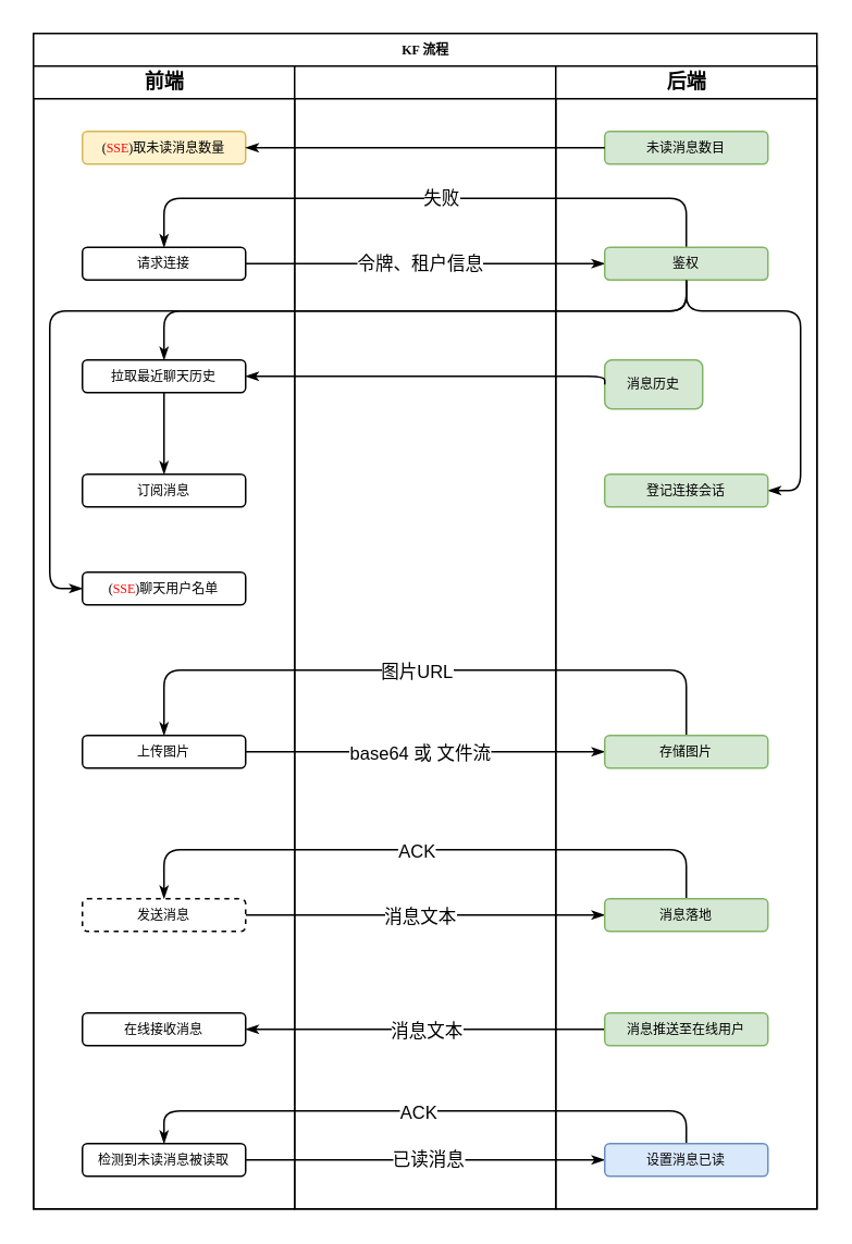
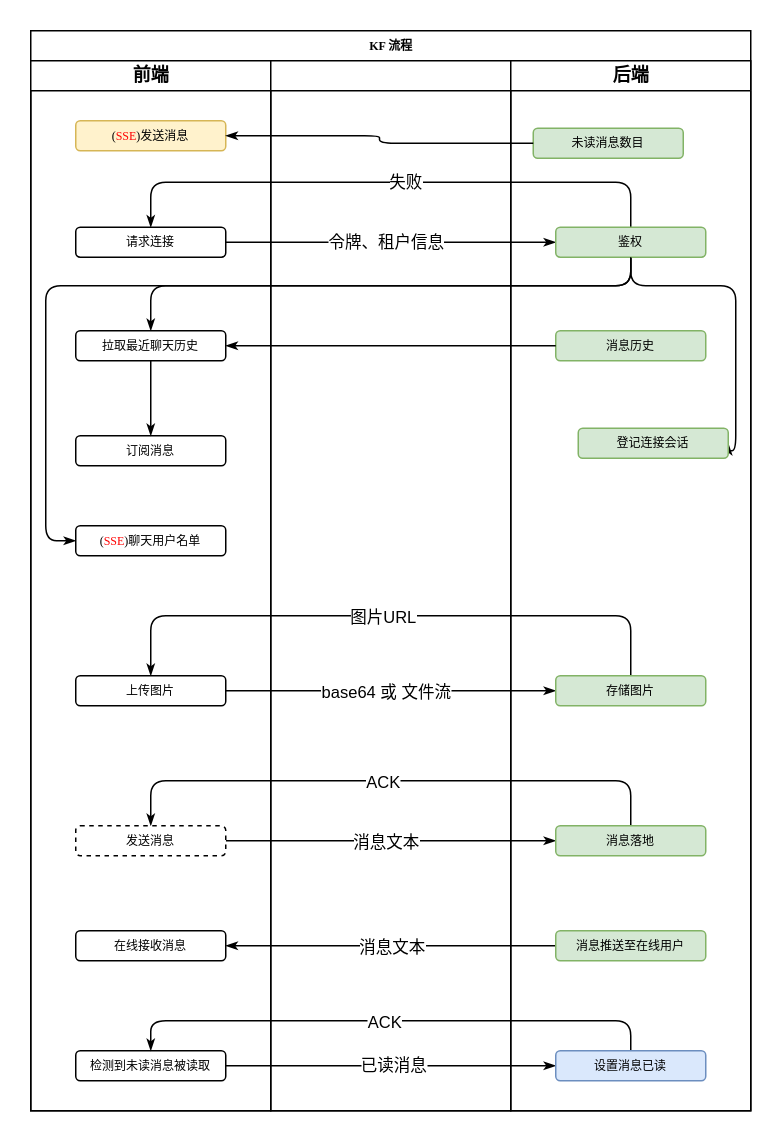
- <mxCell id="22" value="(&lt;font color=&quot;#ff0000&quot;&gt;SSE&lt;/font&gt;)取未读消息数量" style="rounded=1;whiteSpace=wrap;html=1;shadow=0;labelBackgroundColor=none;strokeWidth=1;fontFamily=Verdana;fontSize=8;align=center;fillColor=#fff2cc;strokeColor=#d6b656;" parent="19" vertex="1"><mxGeometry x="30" y="40" width="100" height="20" as="geometry" /></mxCell>
+ <mxCell id="22" value="(&lt;font color=&quot;#ff0000&quot;&gt;SSE&lt;/font&gt;)发送消息" style="rounded=1;whiteSpace=wrap;html=1;shadow=0;labelBackgroundColor=none;strokeWidth=1;fontFamily=Verdana;fontSize=8;align=center;fillColor=#fff2cc;strokeColor=#d6b656;" parent="19" vertex="1"><mxGeometry x="30" y="40" width="100" height="20" as="geometry" /></mxCell>
- <mxCell id="44" value="未读消息数目" style="rounded=1;whiteSpace=wrap;html=1;shadow=0;labelBackgroundColor=none;strokeWidth=1;fontFamily=Verdana;fontSize=8;align=center;fillColor=#d5e8d4;strokeColor=#82b366;" parent="35" vertex="1"><mxGeometry x="30" y="40" width="100" height="20" as="geometry" /></mxCell>
+ <mxCell id="44" value="未读消息数目" style="rounded=1;whiteSpace=wrap;html=1;shadow=0;labelBackgroundColor=none;strokeWidth=1;fontFamily=Verdana;fontSize=8;align=center;fillColor=#d5e8d4;strokeColor=#82b366;" parent="35" vertex="1"><mxGeometry x="15" y="45" width="100" height="20" as="geometry" /></mxCell>
- <mxCell id="43" value="消息历史" style="rounded=1;whiteSpace=wrap;html=1;shadow=0;labelBackgroundColor=none;strokeWidth=1;fontFamily=Verdana;fontSize=8;align=center;fillColor=#d5e8d4;strokeColor=#82b366;" parent="35" vertex="1"><mxGeometry x="30" y="180" width="60" height="30" as="geometry" /></mxCell>
+ <mxCell id="43" value="消息历史" style="rounded=1;whiteSpace=wrap;html=1;shadow=0;labelBackgroundColor=none;strokeWidth=1;fontFamily=Verdana;fontSize=8;align=center;fillColor=#d5e8d4;strokeColor=#82b366;" parent="35" vertex="1"><mxGeometry x="30" y="180" width="100" height="20" as="geometry" /></mxCell>
- <mxCell id="42" value="登记连接会话" style="rounded=1;whiteSpace=wrap;html=1;shadow=0;labelBackgroundColor=none;strokeWidth=1;fontFamily=Verdana;fontSize=8;align=center;fillColor=#d5e8d4;strokeColor=#82b366;" parent="35" vertex="1"><mxGeometry x="30" y="250" width="100" height="20" as="geometry" /></mxCell>
+ <mxCell id="42" value="登记连接会话" style="rounded=1;whiteSpace=wrap;html=1;shadow=0;labelBackgroundColor=none;strokeWidth=1;fontFamily=Verdana;fontSize=8;align=center;fillColor=#d5e8d4;strokeColor=#82b366;" parent="35" vertex="1"><mxGeometry x="45" y="245" width="100" height="20" as="geometry" /></mxCell>
